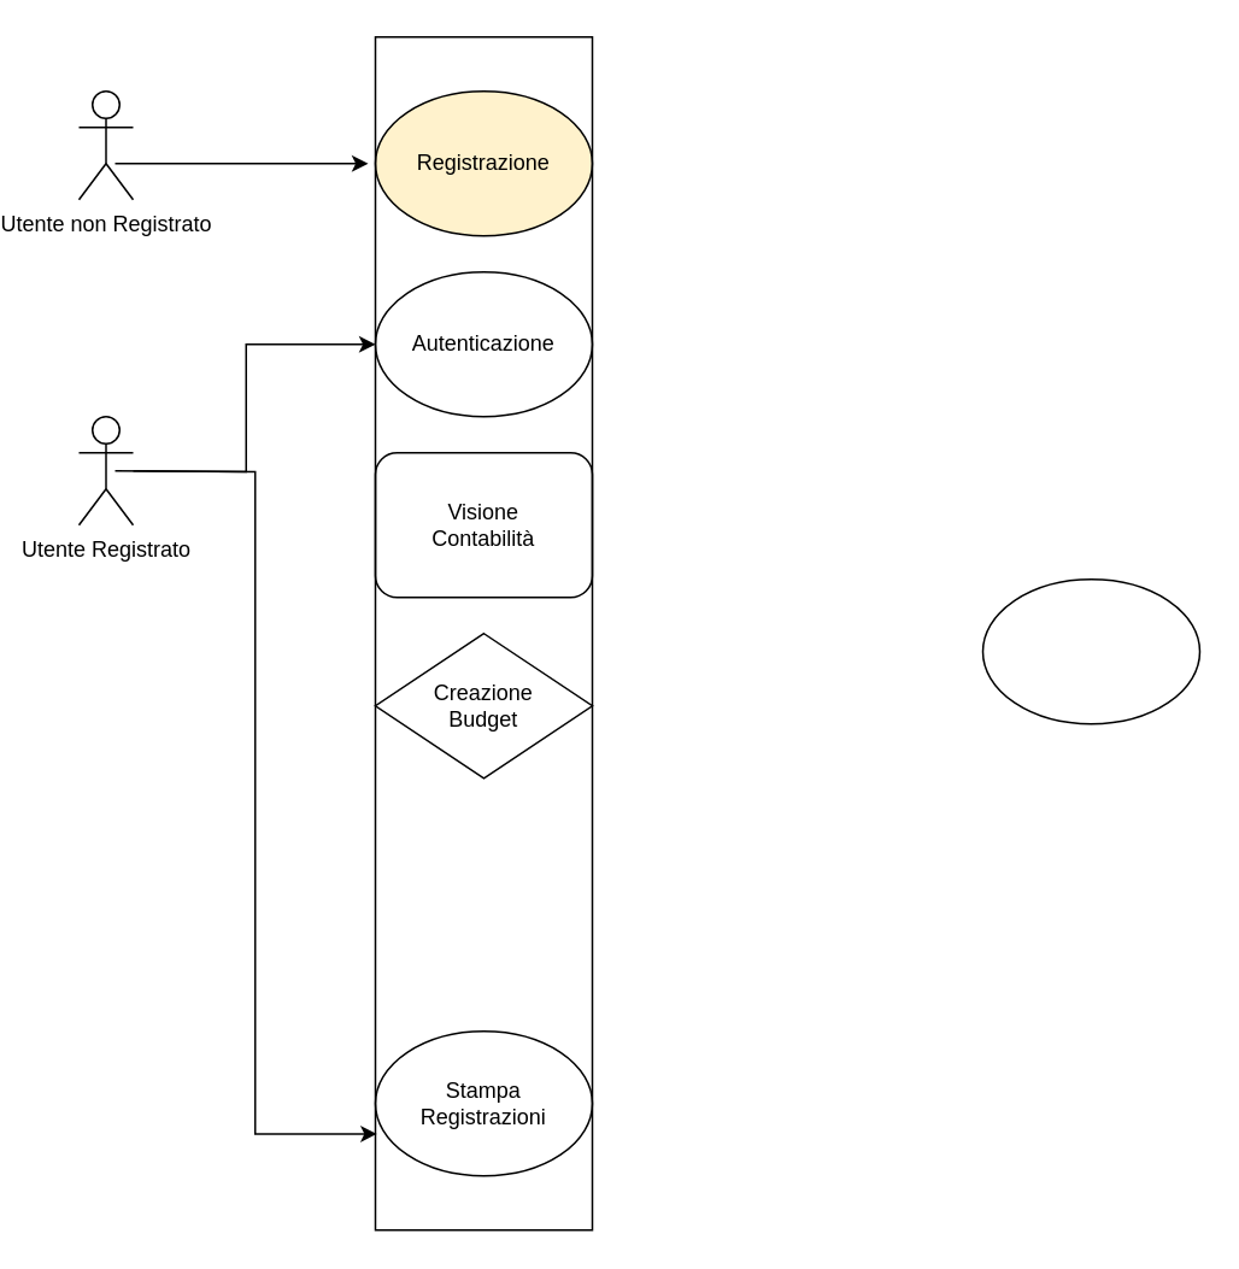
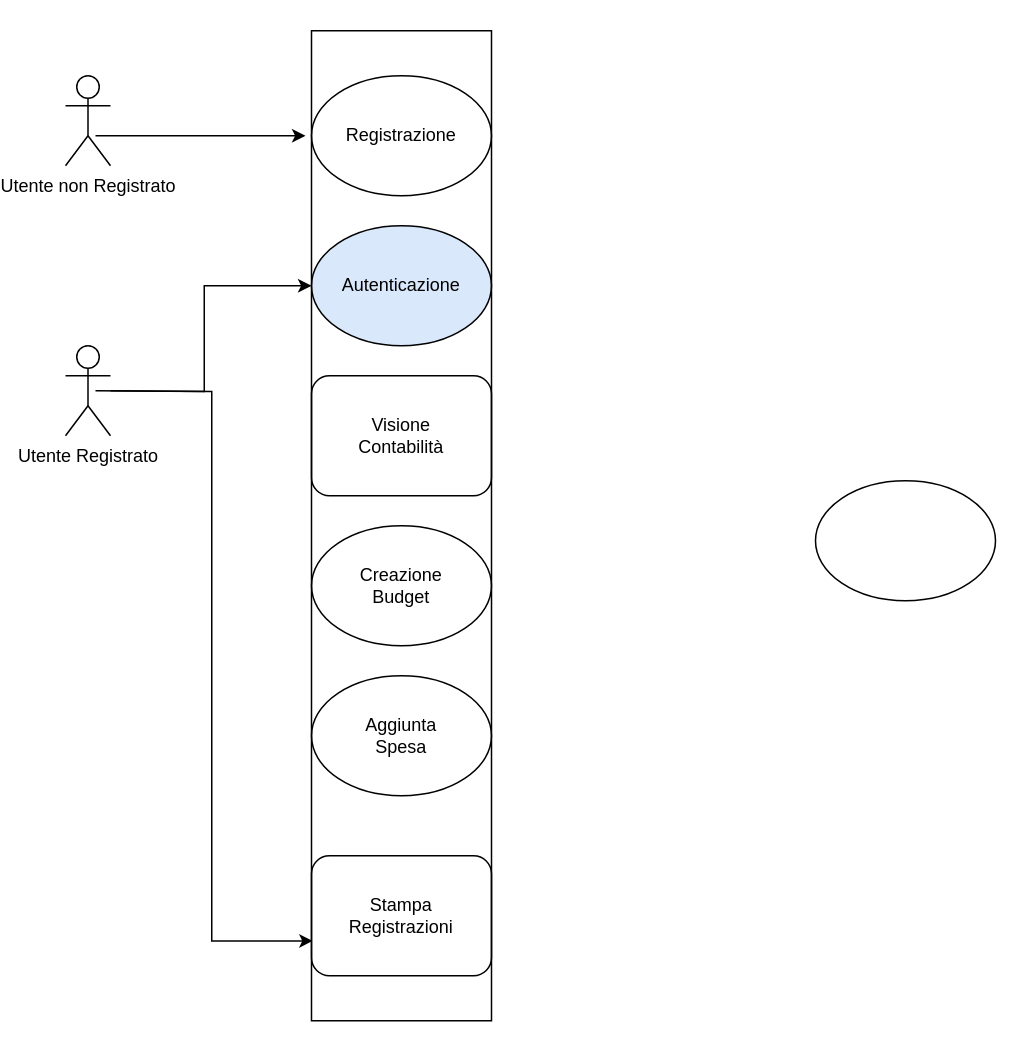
- <mxCell id="7" value="Registrazione" style="ellipse;whiteSpace=wrap;html=1;fillColor=#fff2cc;" parent="1" vertex="1"><mxGeometry x="184" y="50" width="120" height="80" as="geometry" /></mxCell>
+ <mxCell id="7" value="Registrazione" style="ellipse;whiteSpace=wrap;html=1;" parent="1" vertex="1"><mxGeometry x="184" y="50" width="120" height="80" as="geometry" /></mxCell>
- <mxCell id="8" value="Autenticazione" style="ellipse;whiteSpace=wrap;html=1;" parent="1" vertex="1"><mxGeometry x="184" y="150" width="120" height="80" as="geometry" /></mxCell>
+ <mxCell id="8" value="Autenticazione" style="ellipse;whiteSpace=wrap;html=1;fillColor=#dae8fc;" parent="1" vertex="1"><mxGeometry x="184" y="150" width="120" height="80" as="geometry" /></mxCell>
- <mxCell id="10" value="Creazione&lt;div&gt;Budget&lt;/div&gt;" style="rhombus;whiteSpace=wrap;html=1;" parent="1" vertex="1"><mxGeometry x="184" y="350" width="120" height="80" as="geometry" /></mxCell>
+ <mxCell id="10" value="Creazione&lt;div&gt;Budget&lt;/div&gt;" style="ellipse;whiteSpace=wrap;html=1;" parent="1" vertex="1"><mxGeometry x="184" y="350" width="120" height="80" as="geometry" /></mxCell>
+ <mxCell id="11" value="Aggiunta&lt;div&gt;Spesa&lt;/div&gt;" style="ellipse;whiteSpace=wrap;html=1;" parent="1" vertex="1"><mxGeometry x="184" y="450" width="120" height="80" as="geometry" /></mxCell>
- <mxCell id="12" value="Stampa&lt;div&gt;Registrazioni&lt;/div&gt;" style="ellipse;whiteSpace=wrap;html=1;" parent="1" vertex="1"><mxGeometry x="184" y="570" width="120" height="80" as="geometry" /></mxCell>
+ <mxCell id="12" value="Stampa&lt;div&gt;Registrazioni&lt;/div&gt;" style="whiteSpace=wrap;html=1;rounded=1;" parent="1" vertex="1"><mxGeometry x="184" y="570" width="120" height="80" as="geometry" /></mxCell>
